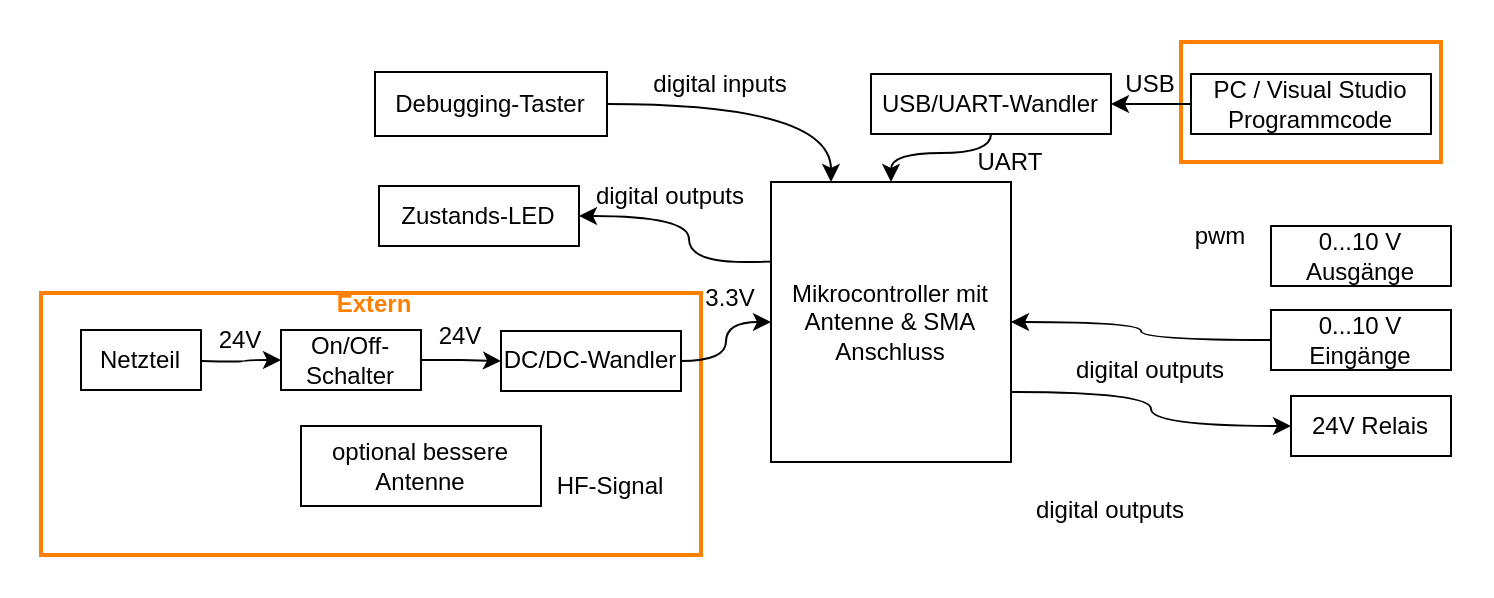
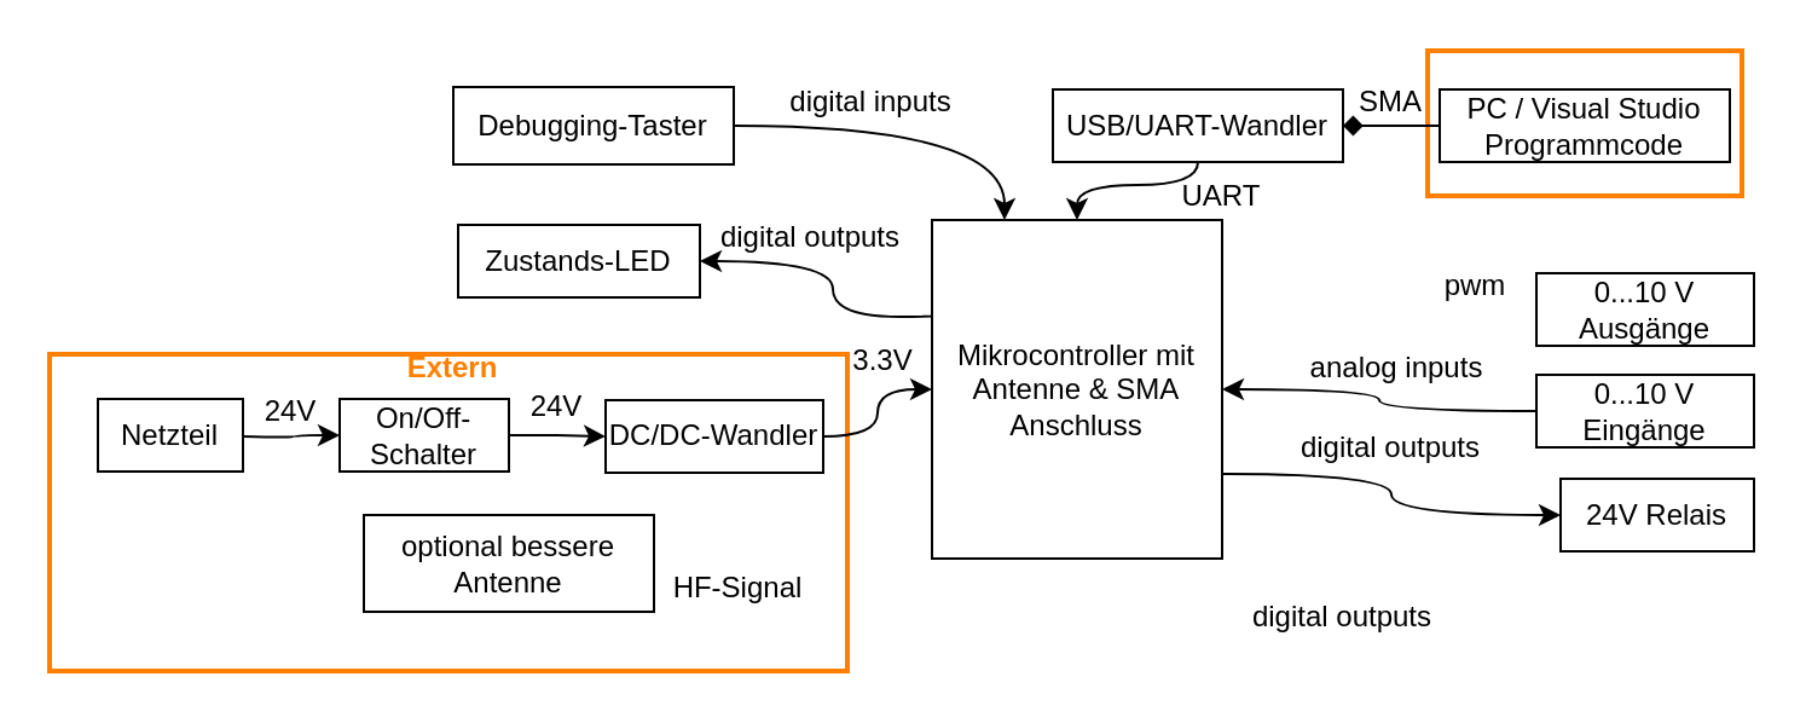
- <mxCell id="26" value="USB" style="text;html=1;strokeColor=none;fillColor=none;align=center;verticalAlign=middle;whiteSpace=wrap;rounded=0;" parent="1" vertex="1"><mxGeometry x="555" y="31.5" width="40" height="20" as="geometry" /></mxCell>
+ <mxCell id="26" value="SMA" style="text;html=1;strokeColor=none;fillColor=none;align=center;verticalAlign=middle;whiteSpace=wrap;rounded=0;" parent="1" vertex="1"><mxGeometry x="555" y="31.5" width="40" height="20" as="geometry" /></mxCell>
- <mxCell id="19" style="edgeStyle=orthogonalEdgeStyle;curved=1;rounded=0;orthogonalLoop=1;jettySize=auto;html=1;exitX=0;exitY=0.5;exitDx=0;exitDy=0;entryX=1;entryY=0.5;entryDx=0;entryDy=0;" parent="1" source="20" target="7" edge="1"><mxGeometry relative="1" as="geometry" /></mxCell>
+ <mxCell id="19" style="edgeStyle=orthogonalEdgeStyle;curved=1;rounded=0;orthogonalLoop=1;jettySize=auto;html=1;exitX=0;exitY=0.5;exitDx=0;exitDy=0;entryX=1;entryY=0.5;entryDx=0;entryDy=0;endArrow=diamond;" parent="1" source="20" target="7" edge="1"><mxGeometry relative="1" as="geometry" /></mxCell>
+ <mxCell id="28" value="analog inputs" style="text;html=1;strokeColor=none;fillColor=none;align=center;verticalAlign=middle;whiteSpace=wrap;rounded=0;" parent="1" vertex="1"><mxGeometry x="535" y="142" width="85" height="20" as="geometry" /></mxCell>
